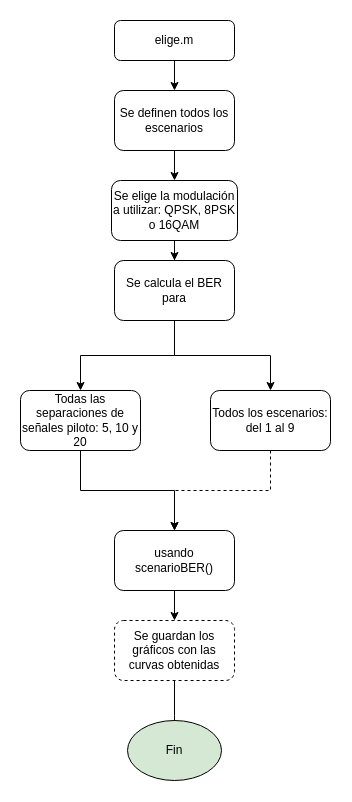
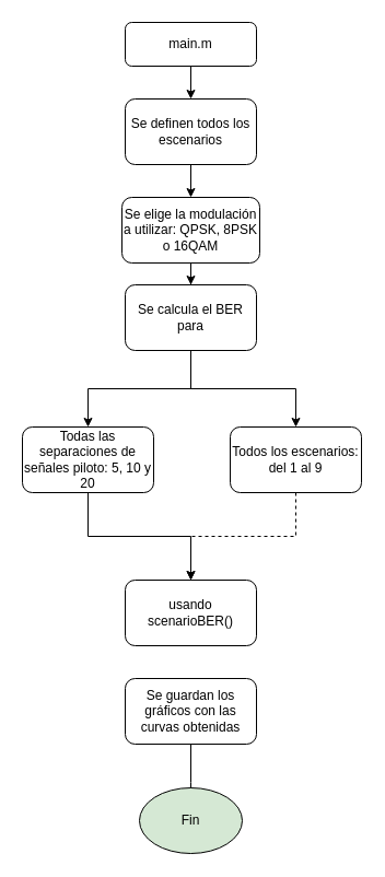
- <mxCell id="3" value="elige.m" style="rounded=1;whiteSpace=wrap;html=1;fontSize=12;glass=0;strokeWidth=1;shadow=0;" parent="1" vertex="1"><mxGeometry x="114" width="120" height="40" as="geometry" y="20" /></mxCell>
+ <mxCell id="3" value="main.m" style="rounded=1;whiteSpace=wrap;html=1;fontSize=12;glass=0;strokeWidth=1;shadow=0;" parent="1" vertex="1"><mxGeometry x="114" width="120" height="40" as="geometry" y="20" /></mxCell>
- <mxCell id="15" value="" style="edgeStyle=orthogonalEdgeStyle;rounded=0;orthogonalLoop=1;jettySize=auto;html=1;" edge="1" parent="1" source="16" target="18"><mxGeometry relative="1" as="geometry" /></mxCell>
- <mxCell id="18" value="Se guardan los gráficos con las curvas obtenidas" style="rounded=1;whiteSpace=wrap;html=1;dashed=1;" vertex="1" parent="1"><mxGeometry x="114" y="620" width="120" height="60" as="geometry" /></mxCell>
+ <mxCell id="18" value="Se guardan los gráficos con las curvas obtenidas" style="rounded=1;whiteSpace=wrap;html=1;" vertex="1" parent="1"><mxGeometry x="114" y="620" width="120" height="60" as="geometry" /></mxCell>
